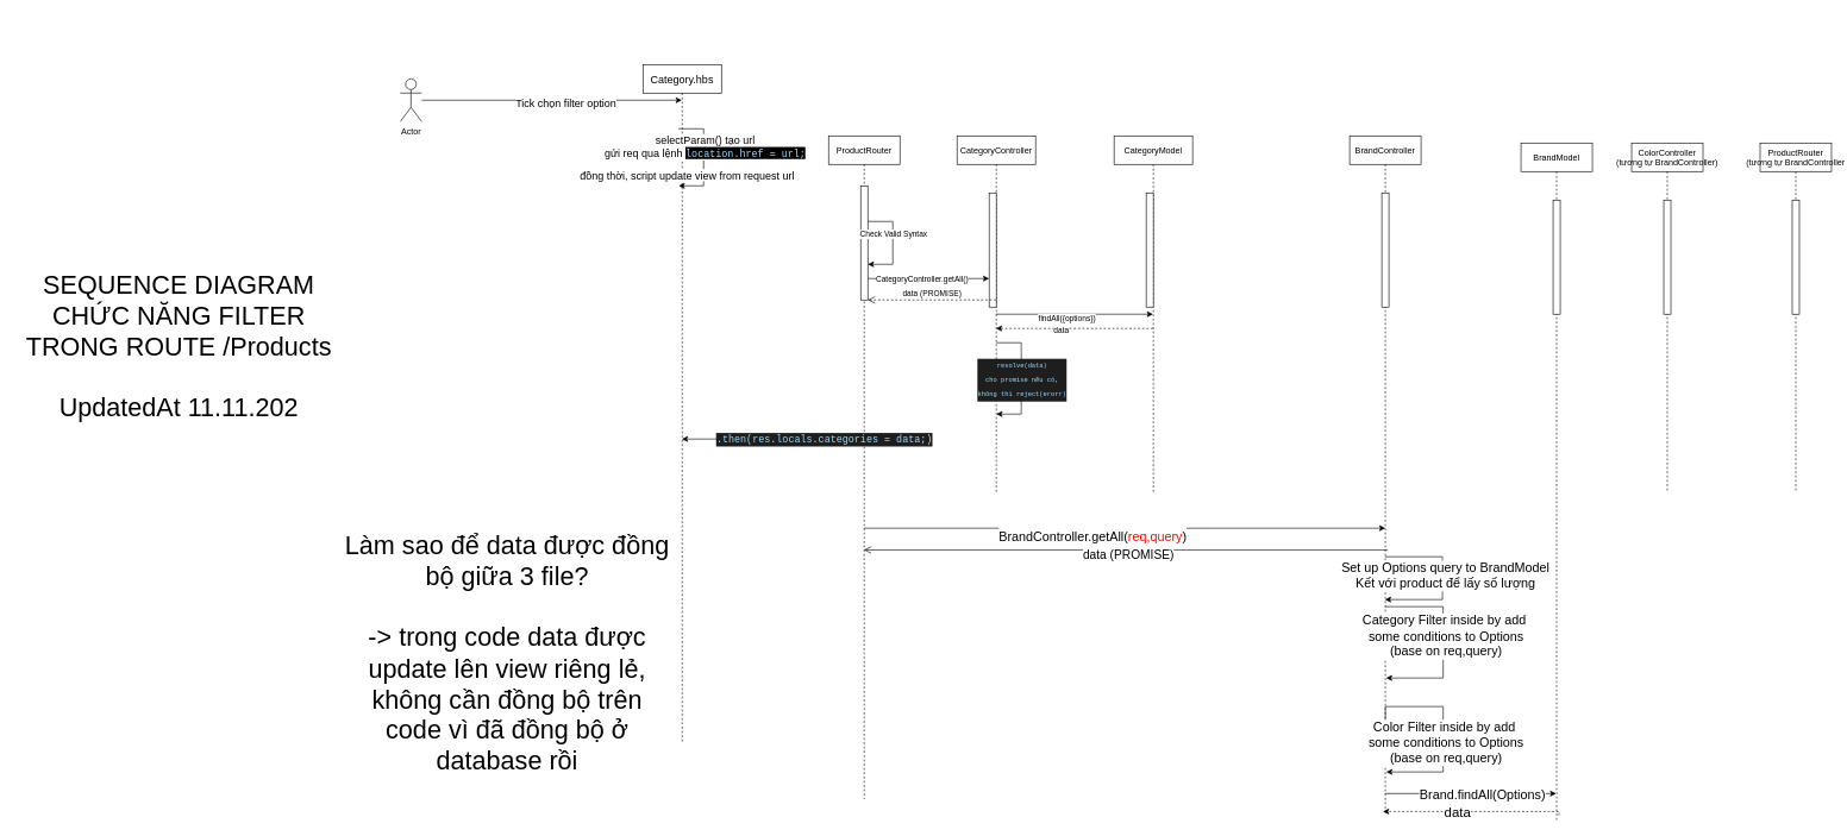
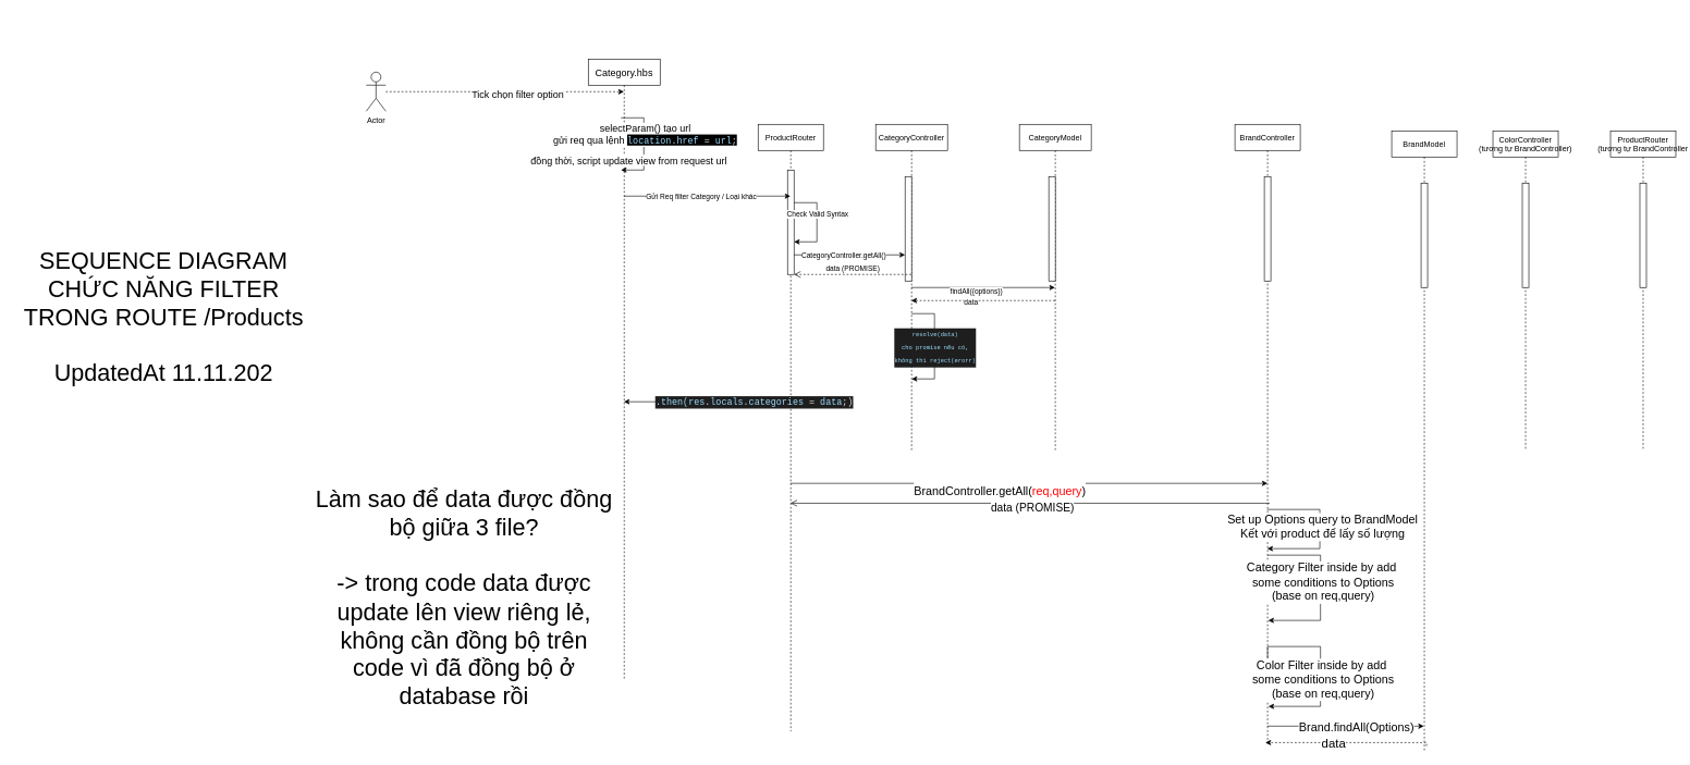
- <mxCell id="16" style="edgeStyle=orthogonalEdgeStyle;rounded=0;orthogonalLoop=1;jettySize=auto;html=1;fontSize=15;fontColor=#000000;strokeWidth=1;" edge="1" parent="1" source="18" target="48"><mxGeometry relative="1" as="geometry"><Array as="points"><mxPoint x="575" y="150" /></Array></mxGeometry></mxCell>
+ <mxCell id="16" style="edgeStyle=orthogonalEdgeStyle;rounded=0;orthogonalLoop=1;jettySize=auto;html=1;fontSize=15;fontColor=#000000;strokeWidth=1;dashed=1;" edge="1" parent="1" source="18" target="48"><mxGeometry relative="1" as="geometry"><Array as="points"><mxPoint x="575" y="150" /></Array></mxGeometry></mxCell>
+ <mxCell id="14" style="edgeStyle=orthogonalEdgeStyle;rounded=0;orthogonalLoop=1;jettySize=auto;html=1;" parent="1" source="48" target="2" edge="1"><mxGeometry relative="1" as="geometry"><Array as="points"><mxPoint x="1080" y="300" /><mxPoint x="1080" y="300" /></Array><mxPoint x="761" y="320" as="sourcePoint" /><mxPoint x="890" y="360" as="targetPoint" /></mxGeometry></mxCell>
+ <mxCell id="15" value="Gửi Req filter Category / Loại khác" style="edgeLabel;html=1;align=center;verticalAlign=middle;resizable=0;points=[];" parent="14" vertex="1" connectable="0"><mxGeometry x="-0.246" relative="1" as="geometry"><mxPoint x="22" as="offset" /></mxGeometry></mxCell>
